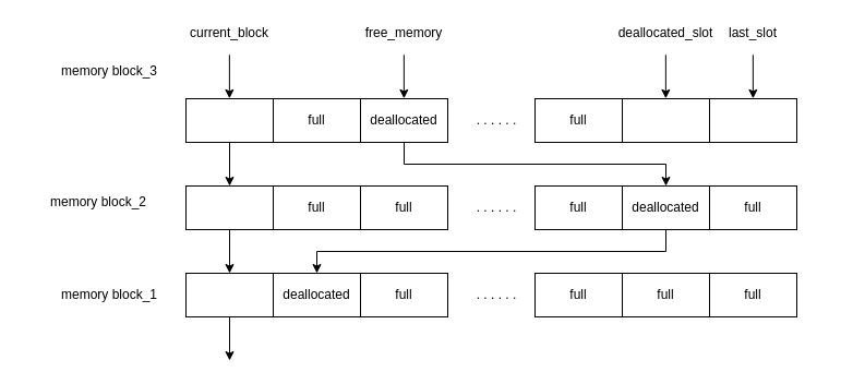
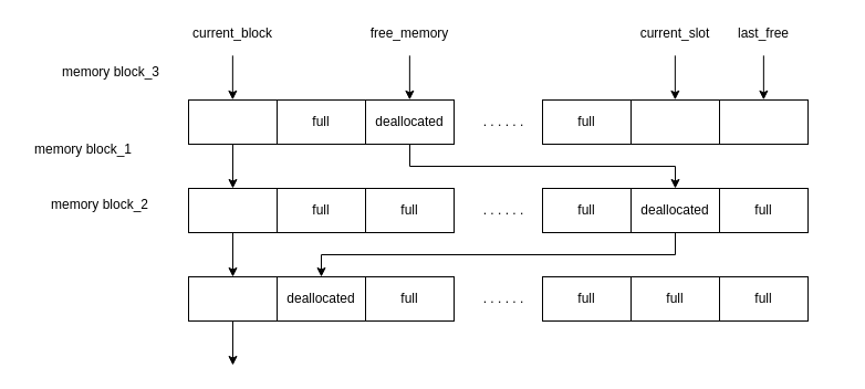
- <mxCell id="30" value="deallocated_slot" style="text;html=1;strokeColor=none;fillColor=none;align=center;verticalAlign=middle;whiteSpace=wrap;rounded=0;" vertex="1" parent="1"><mxGeometry x="540" y="20" width="140" height="20" as="geometry" /></mxCell>
+ <mxCell id="30" value="current_slot" style="text;html=1;strokeColor=none;fillColor=none;align=center;verticalAlign=middle;whiteSpace=wrap;rounded=0;" vertex="1" parent="1"><mxGeometry x="540" y="20" width="140" height="20" as="geometry" /></mxCell>
- <mxCell id="34" value="last_slot" style="text;html=1;strokeColor=none;fillColor=none;align=center;verticalAlign=middle;whiteSpace=wrap;rounded=0;" vertex="1" parent="1"><mxGeometry x="620" y="20" width="140" height="20" as="geometry" /></mxCell>
+ <mxCell id="34" value="last_free" style="text;html=1;strokeColor=none;fillColor=none;align=center;verticalAlign=middle;whiteSpace=wrap;rounded=0;" vertex="1" parent="1"><mxGeometry x="620" y="20" width="140" height="20" as="geometry" /></mxCell>
- <mxCell id="38" value="memory block_1" style="text;html=1;strokeColor=none;fillColor=none;align=center;verticalAlign=middle;whiteSpace=wrap;rounded=0;" vertex="1" parent="1"><mxGeometry x="30" y="260" width="140" height="20" as="geometry" /></mxCell>
+ <mxCell id="38" value="memory block_1" style="text;html=1;strokeColor=none;fillColor=none;align=center;verticalAlign=middle;whiteSpace=wrap;rounded=0;" vertex="1" parent="1"><mxGeometry x="5" y="125" width="140" height="20" as="geometry" /></mxCell>
